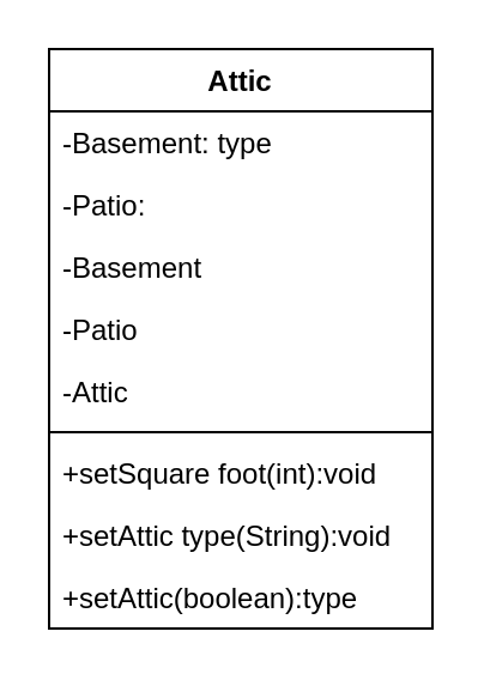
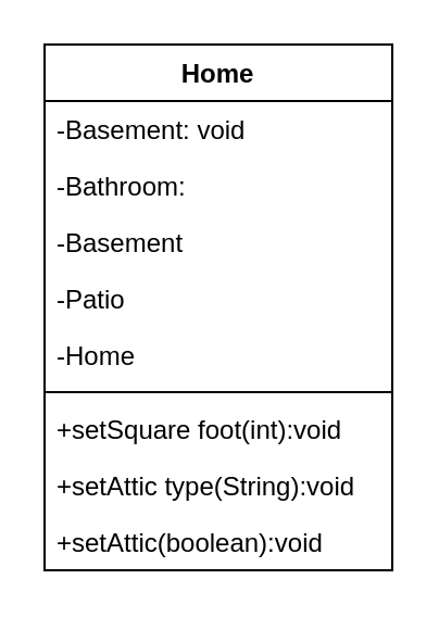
- <mxCell id="2" value="Attic" style="swimlane;fontStyle=1;align=center;verticalAlign=top;childLayout=stackLayout;horizontal=1;startSize=26;horizontalStack=0;resizeParent=1;resizeParentMax=0;resizeLast=0;collapsible=1;marginBottom=0;" vertex="1" parent="1"><mxGeometry x="20" y="20" width="160" height="242" as="geometry" /></mxCell>
+ <mxCell id="2" value="Home" style="swimlane;fontStyle=1;align=center;verticalAlign=top;childLayout=stackLayout;horizontal=1;startSize=26;horizontalStack=0;resizeParent=1;resizeParentMax=0;resizeLast=0;collapsible=1;marginBottom=0;" vertex="1" parent="1"><mxGeometry x="20" y="20" width="160" height="242" as="geometry" /></mxCell>
- <mxCell id="3" value="-Basement: type" style="text;strokeColor=none;fillColor=none;align=left;verticalAlign=top;spacingLeft=4;spacingRight=4;overflow=hidden;rotatable=0;points=[[0,0.5],[1,0.5]];portConstraint=eastwest;" vertex="1" parent="2"><mxGeometry y="26" width="160" height="26" as="geometry" /></mxCell>
+ <mxCell id="3" value="-Basement: void" style="text;strokeColor=none;fillColor=none;align=left;verticalAlign=top;spacingLeft=4;spacingRight=4;overflow=hidden;rotatable=0;points=[[0,0.5],[1,0.5]];portConstraint=eastwest;" vertex="1" parent="2"><mxGeometry y="26" width="160" height="26" as="geometry" /></mxCell>
- <mxCell id="4" value="-Patio:" style="text;strokeColor=none;fillColor=none;align=left;verticalAlign=top;spacingLeft=4;spacingRight=4;overflow=hidden;rotatable=0;points=[[0,0.5],[1,0.5]];portConstraint=eastwest;" vertex="1" parent="2"><mxGeometry y="52" width="160" height="26" as="geometry" /></mxCell>
+ <mxCell id="4" value="-Bathroom:" style="text;strokeColor=none;fillColor=none;align=left;verticalAlign=top;spacingLeft=4;spacingRight=4;overflow=hidden;rotatable=0;points=[[0,0.5],[1,0.5]];portConstraint=eastwest;" vertex="1" parent="2"><mxGeometry y="52" width="160" height="26" as="geometry" /></mxCell>
- <mxCell id="7" value="-Attic" style="text;strokeColor=none;fillColor=none;align=left;verticalAlign=top;spacingLeft=4;spacingRight=4;overflow=hidden;rotatable=0;points=[[0,0.5],[1,0.5]];portConstraint=eastwest;" vertex="1" parent="2"><mxGeometry y="130" width="160" height="26" as="geometry" /></mxCell>
+ <mxCell id="7" value="-Home" style="text;strokeColor=none;fillColor=none;align=left;verticalAlign=top;spacingLeft=4;spacingRight=4;overflow=hidden;rotatable=0;points=[[0,0.5],[1,0.5]];portConstraint=eastwest;" vertex="1" parent="2"><mxGeometry y="130" width="160" height="26" as="geometry" /></mxCell>
- <mxCell id="11" value="+setAttic(boolean):type" style="text;strokeColor=none;fillColor=none;align=left;verticalAlign=top;spacingLeft=4;spacingRight=4;overflow=hidden;rotatable=0;points=[[0,0.5],[1,0.5]];portConstraint=eastwest;" vertex="1" parent="2"><mxGeometry y="216" width="160" height="26" as="geometry" /></mxCell>
+ <mxCell id="11" value="+setAttic(boolean):void" style="text;strokeColor=none;fillColor=none;align=left;verticalAlign=top;spacingLeft=4;spacingRight=4;overflow=hidden;rotatable=0;points=[[0,0.5],[1,0.5]];portConstraint=eastwest;" vertex="1" parent="2"><mxGeometry y="216" width="160" height="26" as="geometry" /></mxCell>
